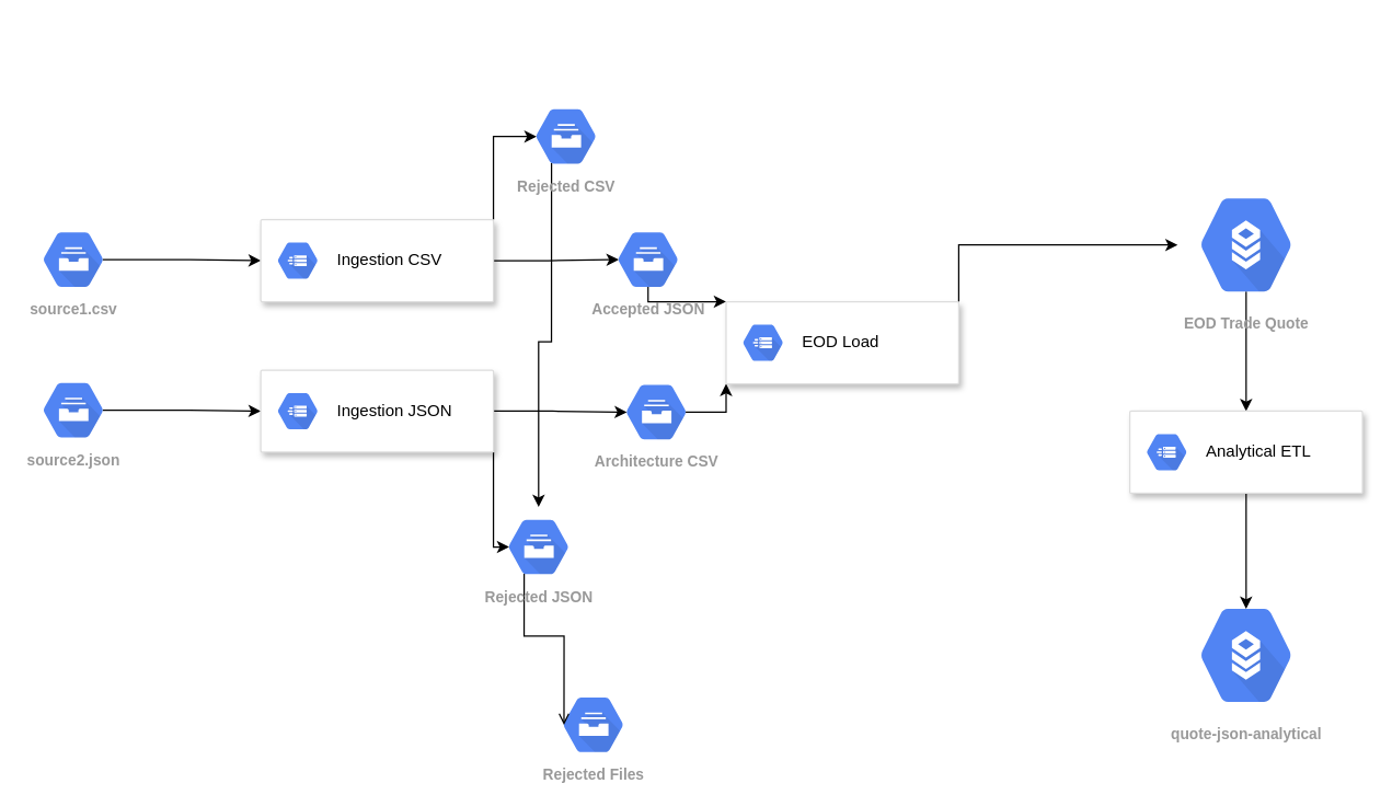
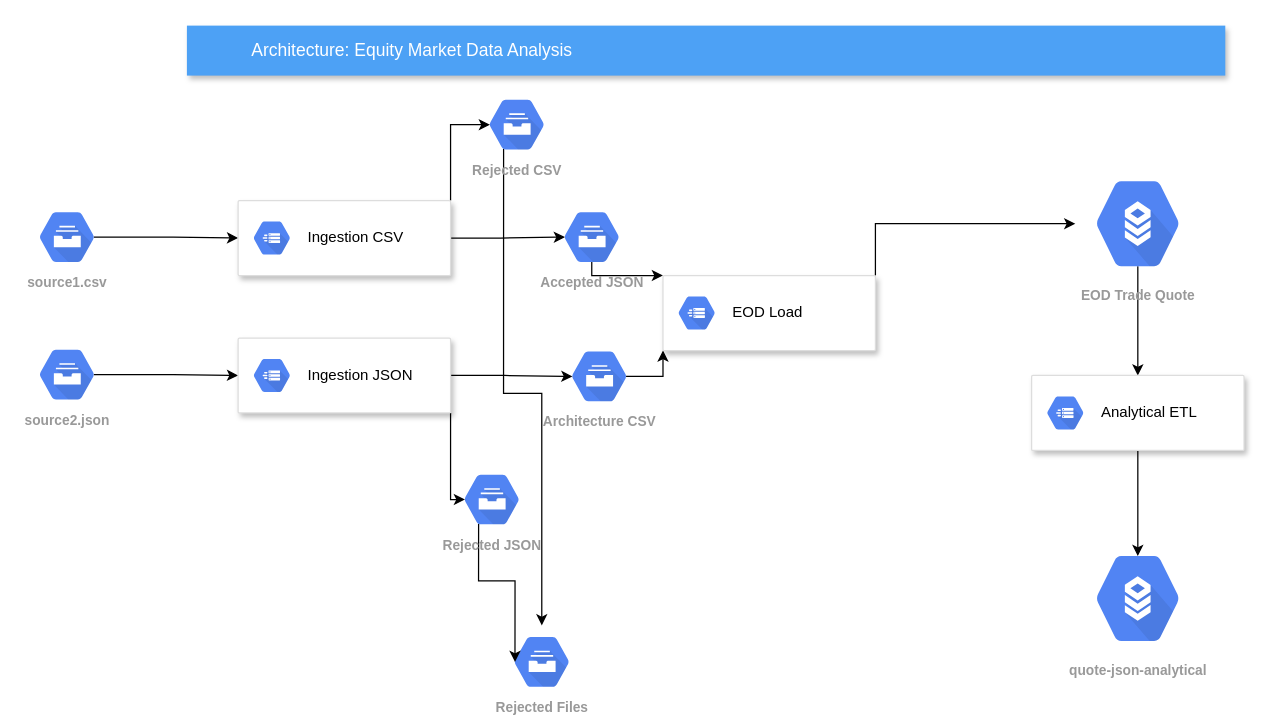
+ <mxCell id="2" value="Architecture: Equity Market Data Analysis" style="fillColor=#4DA1F5;strokeColor=none;shadow=1;gradientColor=none;fontSize=14;align=left;spacingLeft=50;fontColor=#ffffff;html=1;" parent="1" vertex="1"><mxGeometry x="149" y="20" width="831" height="40" as="geometry" /></mxCell>
- <mxCell id="15" style="edgeStyle=orthogonalEdgeStyle;rounded=0;orthogonalLoop=1;jettySize=auto;html=1;exitX=0.34;exitY=0.83;exitDx=0;exitDy=0;exitPerimeter=0;" edge="1" parent="1" source="16" target="8"><mxGeometry relative="1" as="geometry" /></mxCell>
+ <mxCell id="15" style="edgeStyle=orthogonalEdgeStyle;rounded=0;orthogonalLoop=1;jettySize=auto;html=1;exitX=0.34;exitY=0.83;exitDx=0;exitDy=0;exitPerimeter=0;" edge="1" parent="1" source="16" target="6"><mxGeometry relative="1" as="geometry" /></mxCell>
- <mxCell id="7" style="edgeStyle=orthogonalEdgeStyle;rounded=0;orthogonalLoop=1;jettySize=auto;html=1;exitX=0.34;exitY=0.83;exitDx=0;exitDy=0;exitPerimeter=0;entryX=0.175;entryY=0.5;entryDx=0;entryDy=0;entryPerimeter=0;endArrow=open;" edge="1" parent="1" source="8" target="6"><mxGeometry relative="1" as="geometry" /></mxCell>
+ <mxCell id="7" style="edgeStyle=orthogonalEdgeStyle;rounded=0;orthogonalLoop=1;jettySize=auto;html=1;exitX=0.34;exitY=0.83;exitDx=0;exitDy=0;exitPerimeter=0;entryX=0.175;entryY=0.5;entryDx=0;entryDy=0;entryPerimeter=0;" edge="1" parent="1" source="8" target="6"><mxGeometry relative="1" as="geometry" /></mxCell>
